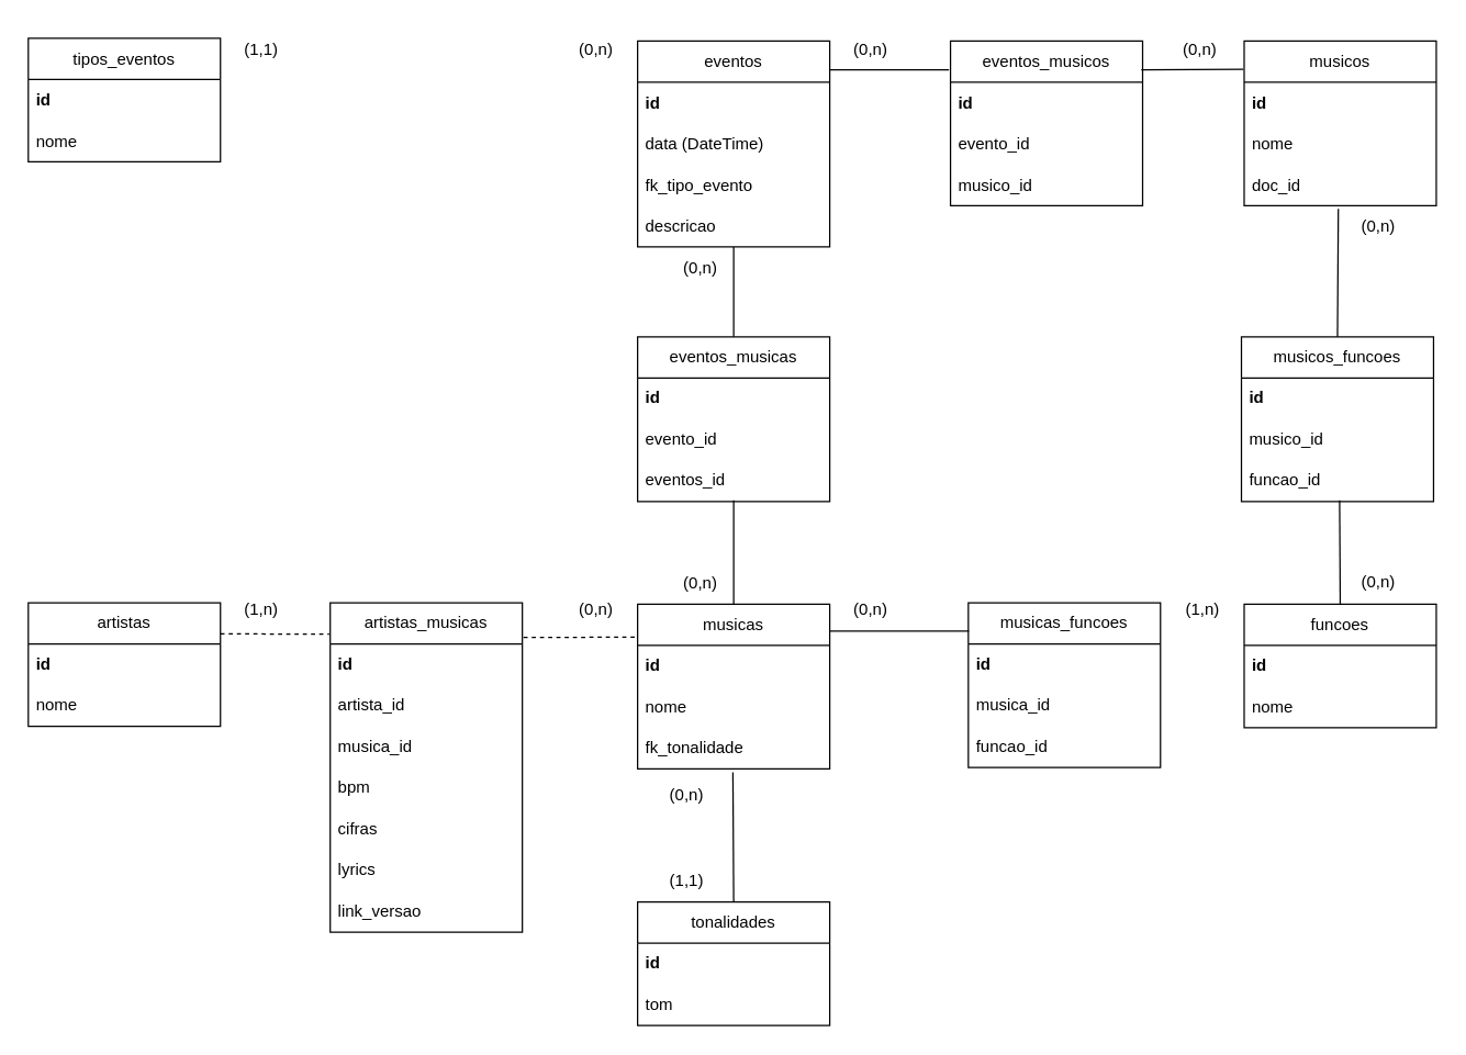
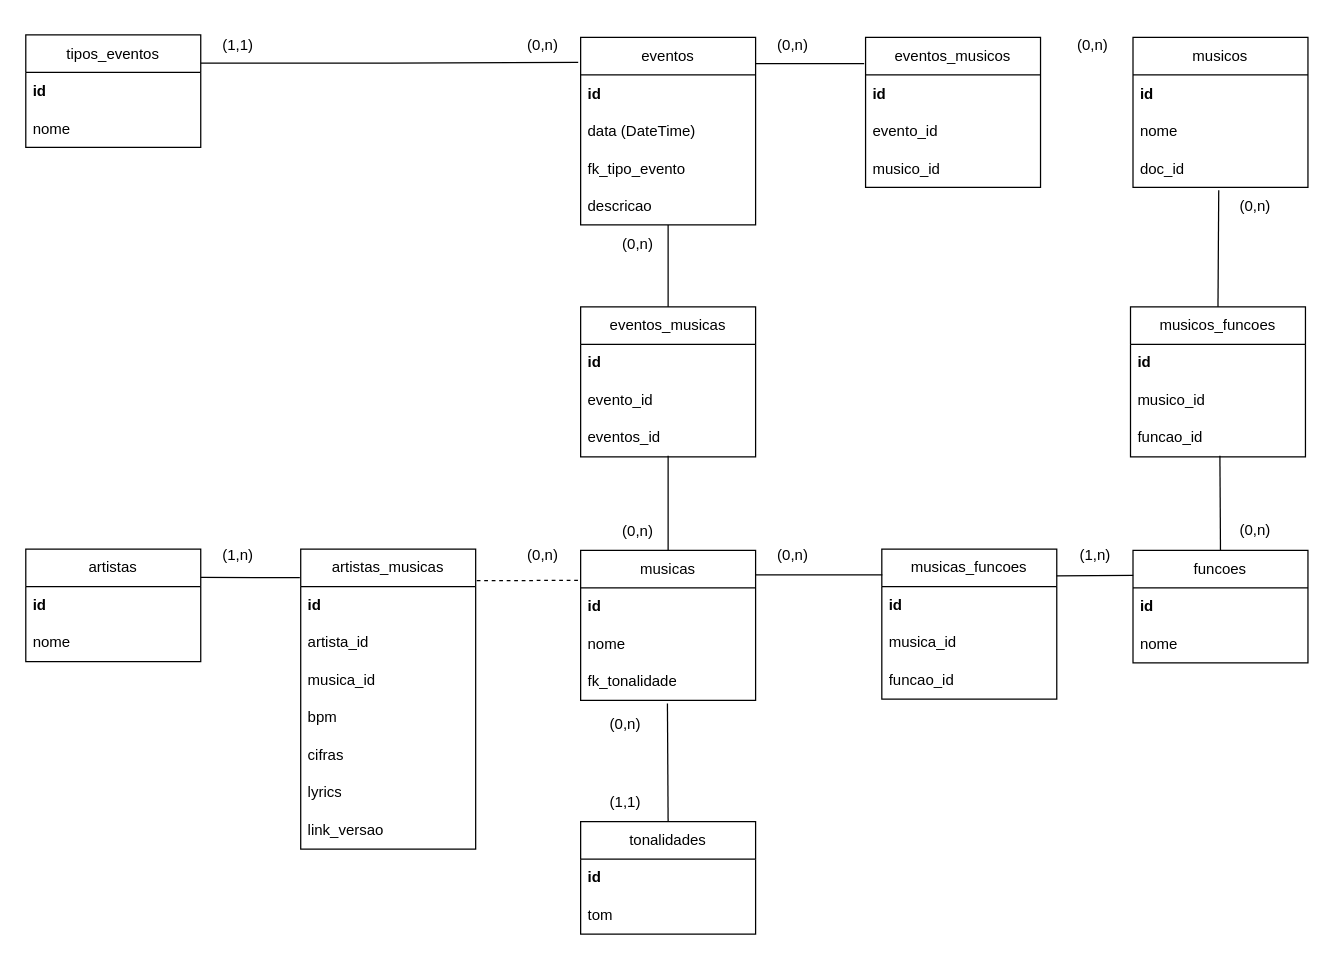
+ <mxCell id="23" style="edgeStyle=orthogonalEdgeStyle;rounded=0;orthogonalLoop=1;jettySize=auto;html=1;exitX=1;exitY=0.25;exitDx=0;exitDy=0;entryX=-0.014;entryY=0.133;entryDx=0;entryDy=0;entryPerimeter=0;endArrow=none;startFill=0;" parent="1" source="15" target="18" edge="1"><mxGeometry relative="1" as="geometry" /></mxCell>
- <mxCell id="71" value="" style="endArrow=none;html=1;exitX=0.993;exitY=0.174;exitDx=0;exitDy=0;exitPerimeter=0;entryX=-0.004;entryY=0.171;entryDx=0;entryDy=0;entryPerimeter=0;" parent="1" source="61" target="65" edge="1"><mxGeometry width="50" height="50" relative="1" as="geometry"><mxPoint x="816" y="29.5" as="sourcePoint" /><mxPoint x="866" y="-20.5" as="targetPoint" /></mxGeometry></mxCell>
+ <mxCell id="60" value="" style="endArrow=none;html=1;exitX=0.999;exitY=0.177;exitDx=0;exitDy=0;exitPerimeter=0;entryX=0.001;entryY=0.222;entryDx=0;entryDy=0;entryPerimeter=0;" parent="1" source="52" target="56" edge="1"><mxGeometry width="50" height="50" relative="1" as="geometry"><mxPoint x="826" y="459" as="sourcePoint" /><mxPoint x="876" y="409" as="targetPoint" /></mxGeometry></mxCell>
- <mxCell id="47" value="" style="endArrow=none;html=1;exitX=1;exitY=0.25;exitDx=0;exitDy=0;entryX=-0.005;entryY=0.095;entryDx=0;entryDy=0;entryPerimeter=0;dashed=1;" parent="1" source="24" target="27" edge="1"><mxGeometry width="50" height="50" relative="1" as="geometry"><mxPoint x="183" y="504" as="sourcePoint" /><mxPoint x="238" y="463" as="targetPoint" /></mxGeometry></mxCell>
+ <mxCell id="47" value="" style="endArrow=none;html=1;exitX=1;exitY=0.25;exitDx=0;exitDy=0;entryX=-0.005;entryY=0.095;entryDx=0;entryDy=0;entryPerimeter=0;" parent="1" source="24" target="27" edge="1"><mxGeometry width="50" height="50" relative="1" as="geometry"><mxPoint x="183" y="504" as="sourcePoint" /><mxPoint x="238" y="463" as="targetPoint" /></mxGeometry></mxCell>
